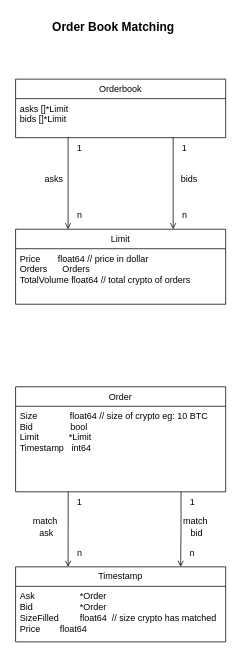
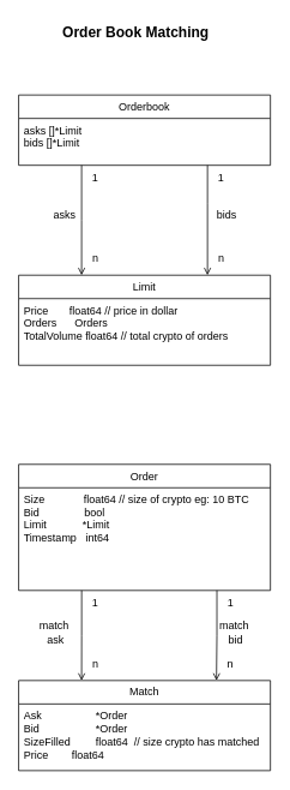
- <mxCell id="16" value="Timestamp" style="swimlane;fontStyle=0;childLayout=stackLayout;horizontal=1;startSize=26;fillColor=none;horizontalStack=0;resizeParent=1;resizeParentMax=0;resizeLast=0;collapsible=1;marginBottom=0;whiteSpace=wrap;html=1;" vertex="1" parent="1"><mxGeometry x="20" y="755" width="280" height="100" as="geometry" /></mxCell>
+ <mxCell id="16" value="Match" style="swimlane;fontStyle=0;childLayout=stackLayout;horizontal=1;startSize=26;fillColor=none;horizontalStack=0;resizeParent=1;resizeParentMax=0;resizeLast=0;collapsible=1;marginBottom=0;whiteSpace=wrap;html=1;" vertex="1" parent="1"><mxGeometry x="20" y="755" width="280" height="100" as="geometry" /></mxCell>
